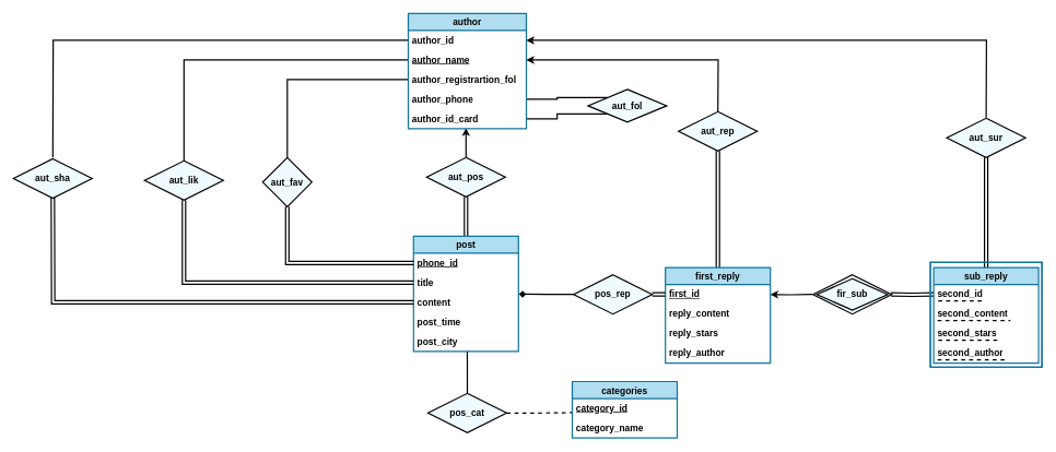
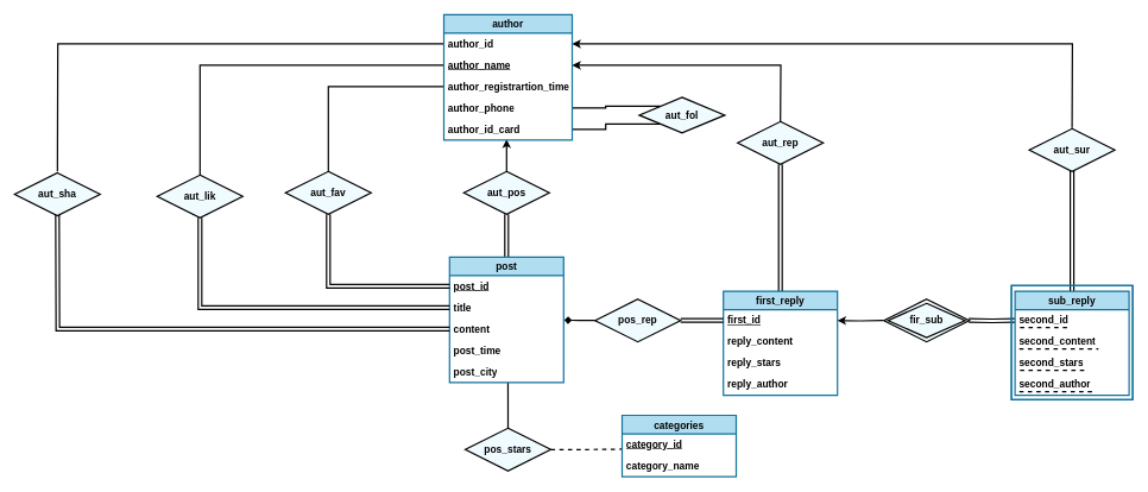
- <mxCell id="60" value="author_registrartion_fol" style="text;strokeColor=none;fillColor=none;spacingLeft=4;spacingRight=4;overflow=hidden;rotatable=0;points=[[0,0.5],[1,0.5]];portConstraint=eastwest;fontSize=14;whiteSpace=wrap;html=1;strokeWidth=2;fontStyle=1;verticalAlign=middle;" parent="57" vertex="1"><mxGeometry y="86" width="180" height="30" as="geometry" /></mxCell>
+ <mxCell id="60" value="author_registrartion_time" style="text;strokeColor=none;fillColor=none;spacingLeft=4;spacingRight=4;overflow=hidden;rotatable=0;points=[[0,0.5],[1,0.5]];portConstraint=eastwest;fontSize=14;whiteSpace=wrap;html=1;strokeWidth=2;fontStyle=1;verticalAlign=middle;" parent="57" vertex="1"><mxGeometry y="86" width="180" height="30" as="geometry" /></mxCell>
- <mxCell id="37" value="aut_fav" style="shape=rhombus;perimeter=rhombusPerimeter;whiteSpace=wrap;html=1;align=center;strokeWidth=2;fontSize=14;fontStyle=1;fillColor=#F0FBFF;" parent="1" vertex="1"><mxGeometry x="400" y="240" width="75" height="75" as="geometry" /></mxCell>
+ <mxCell id="37" value="aut_fav" style="shape=rhombus;perimeter=rhombusPerimeter;whiteSpace=wrap;html=1;align=center;strokeWidth=2;fontSize=14;fontStyle=1;fillColor=#F0FBFF;" parent="1" vertex="1"><mxGeometry x="400" y="240" width="120" height="60" as="geometry" /></mxCell>
- <mxCell id="4" value="&lt;span style=&quot;font-size: 14px;&quot;&gt;phone_id&lt;/span&gt;" style="text;strokeColor=none;fillColor=none;spacingLeft=4;spacingRight=4;overflow=hidden;rotatable=0;points=[[0,0.5],[1,0.5]];portConstraint=eastwest;fontSize=14;whiteSpace=wrap;html=1;fontStyle=5;strokeWidth=2;" parent="3" vertex="1"><mxGeometry y="26" width="160" height="30" as="geometry" /></mxCell>
+ <mxCell id="4" value="&lt;span style=&quot;font-size: 14px;&quot;&gt;post_id&lt;/span&gt;" style="text;strokeColor=none;fillColor=none;spacingLeft=4;spacingRight=4;overflow=hidden;rotatable=0;points=[[0,0.5],[1,0.5]];portConstraint=eastwest;fontSize=14;whiteSpace=wrap;html=1;fontStyle=5;strokeWidth=2;" parent="3" vertex="1"><mxGeometry y="26" width="160" height="30" as="geometry" /></mxCell>
- <mxCell id="26" value="pos_rep" style="shape=rhombus;perimeter=rhombusPerimeter;whiteSpace=wrap;html=1;align=center;strokeWidth=2;fontSize=14;fontStyle=1;fillColor=#F0FBFF;" parent="1" vertex="1"><mxGeometry x="874" y="419" width="120" height="60" as="geometry" /></mxCell>
+ <mxCell id="26" value="pos_rep" style="shape=rhombus;perimeter=rhombusPerimeter;whiteSpace=wrap;html=1;align=center;strokeWidth=2;fontSize=14;fontStyle=1;fillColor=#F0FBFF;" parent="1" vertex="1"><mxGeometry x="834" y="419" width="120" height="60" as="geometry" /></mxCell>
- <mxCell id="16" value="pos_cat" style="shape=rhombus;perimeter=rhombusPerimeter;whiteSpace=wrap;html=1;align=center;strokeWidth=2;fontSize=14;fontStyle=1;fillColor=#F0FBFF;" parent="1" vertex="1"><mxGeometry x="652" y="600" width="120" height="60" as="geometry" /></mxCell>
+ <mxCell id="16" value="pos_stars" style="shape=rhombus;perimeter=rhombusPerimeter;whiteSpace=wrap;html=1;align=center;strokeWidth=2;fontSize=14;fontStyle=1;fillColor=#F0FBFF;" parent="1" vertex="1"><mxGeometry x="652" y="600" width="120" height="60" as="geometry" /></mxCell>
